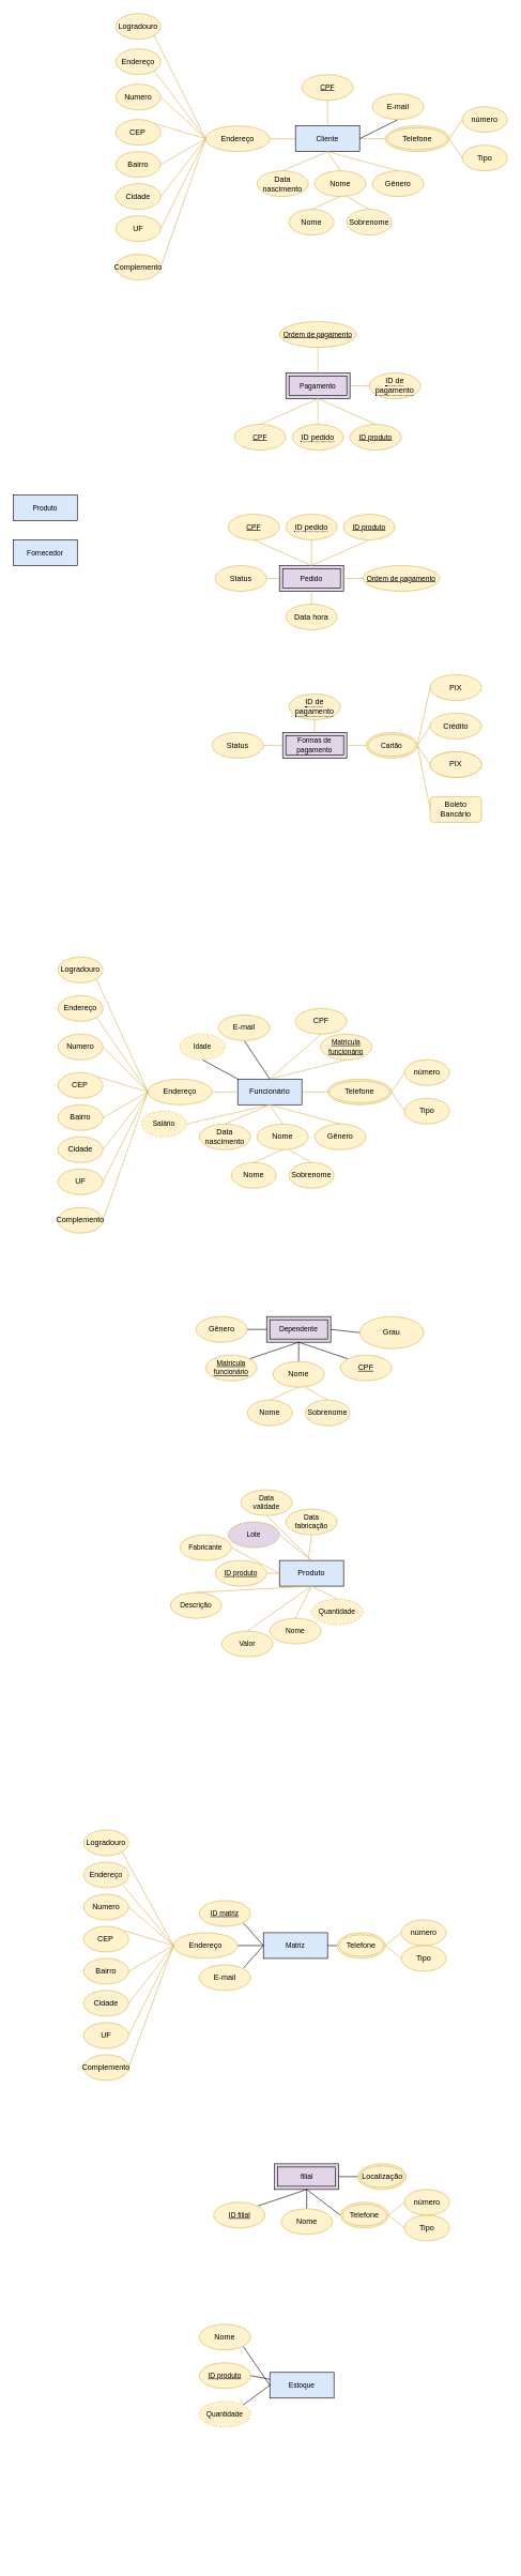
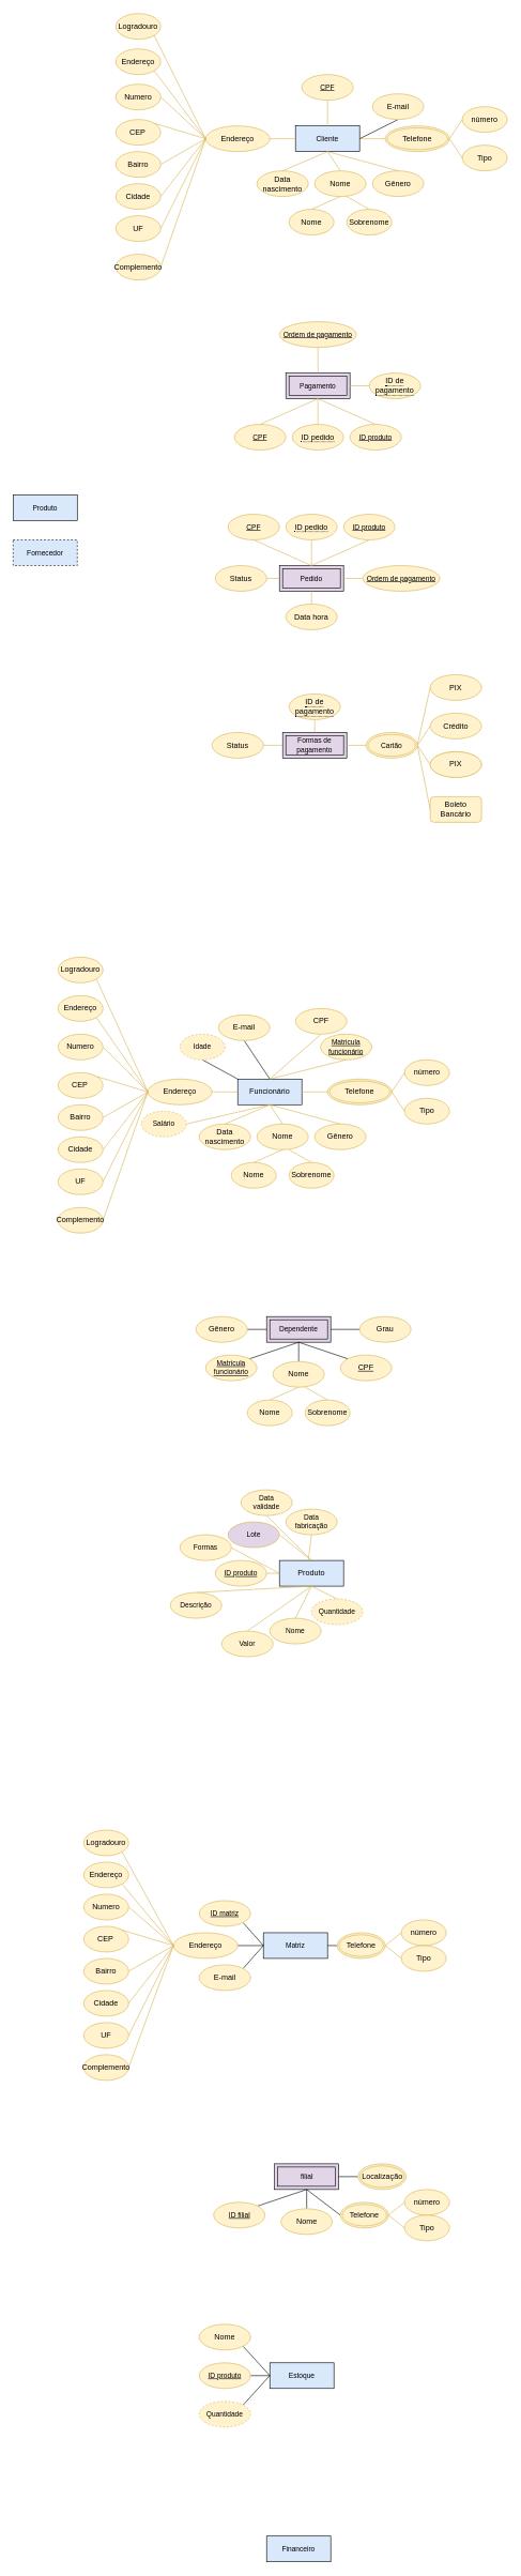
- <mxCell id="4" value="Fornecedor" style="whiteSpace=wrap;html=1;align=center;fontFamily=Helvetica;fontSize=11;labelBackgroundColor=none;fillColor=#dae8fc;strokeColor=#000000;verticalAlign=middle;fontColor=default;" vertex="1" parent="1"><mxGeometry x="20" y="840" width="100" height="40" as="geometry" /></mxCell>
+ <mxCell id="4" value="Fornecedor" style="whiteSpace=wrap;html=1;align=center;fontFamily=Helvetica;fontSize=11;labelBackgroundColor=none;fillColor=#dae8fc;strokeColor=#000000;verticalAlign=middle;fontColor=default;dashed=1;" vertex="1" parent="1"><mxGeometry x="20" y="840" width="100" height="40" as="geometry" /></mxCell>
- <mxCell id="141" value="Grau" style="ellipse;whiteSpace=wrap;html=1;align=center;fillColor=#fff2cc;strokeColor=#d6b656;labelBackgroundColor=none;" vertex="1" parent="1"><mxGeometry x="560" y="2050" width="100" height="50" as="geometry" /></mxCell>
+ <mxCell id="141" value="Grau" style="ellipse;whiteSpace=wrap;html=1;align=center;fillColor=#fff2cc;strokeColor=#d6b656;labelBackgroundColor=none;" vertex="1" parent="1"><mxGeometry x="560" y="2050" width="80" height="40" as="geometry" /></mxCell>
- <mxCell id="162" value="Fabricante" style="ellipse;whiteSpace=wrap;html=1;align=center;fontFamily=Helvetica;fontSize=11;labelBackgroundColor=none;fillColor=#fff2cc;strokeColor=#d6b656;" vertex="1" parent="1"><mxGeometry x="280" y="2390" width="80" height="40" as="geometry" /></mxCell>
+ <mxCell id="162" value="Formas" style="ellipse;whiteSpace=wrap;html=1;align=center;fontFamily=Helvetica;fontSize=11;labelBackgroundColor=none;fillColor=#fff2cc;strokeColor=#d6b656;" vertex="1" parent="1"><mxGeometry x="280" y="2390" width="80" height="40" as="geometry" /></mxCell>
- <mxCell id="2" value="Estoque" style="whiteSpace=wrap;html=1;align=center;fontFamily=Helvetica;fontSize=11;labelBackgroundColor=none;fillColor=#dae8fc;strokeColor=#000000;verticalAlign=middle;fontColor=default;" vertex="1" parent="1"><mxGeometry x="420" y="3695" width="100" height="40" as="geometry" /></mxCell>
+ <mxCell id="2" value="Estoque" style="whiteSpace=wrap;html=1;align=center;fontFamily=Helvetica;fontSize=11;labelBackgroundColor=none;fillColor=#dae8fc;strokeColor=#000000;verticalAlign=middle;fontColor=default;" vertex="1" parent="1"><mxGeometry x="420" y="3680" width="100" height="40" as="geometry" /></mxCell>
+ <mxCell id="7" value="Financeiro" style="whiteSpace=wrap;html=1;align=center;fontFamily=Helvetica;fontSize=11;labelBackgroundColor=none;fillColor=#dae8fc;strokeColor=#000000;verticalAlign=middle;fontColor=default;" vertex="1" parent="1"><mxGeometry x="415" y="3950" width="100" height="40" as="geometry" /></mxCell>
